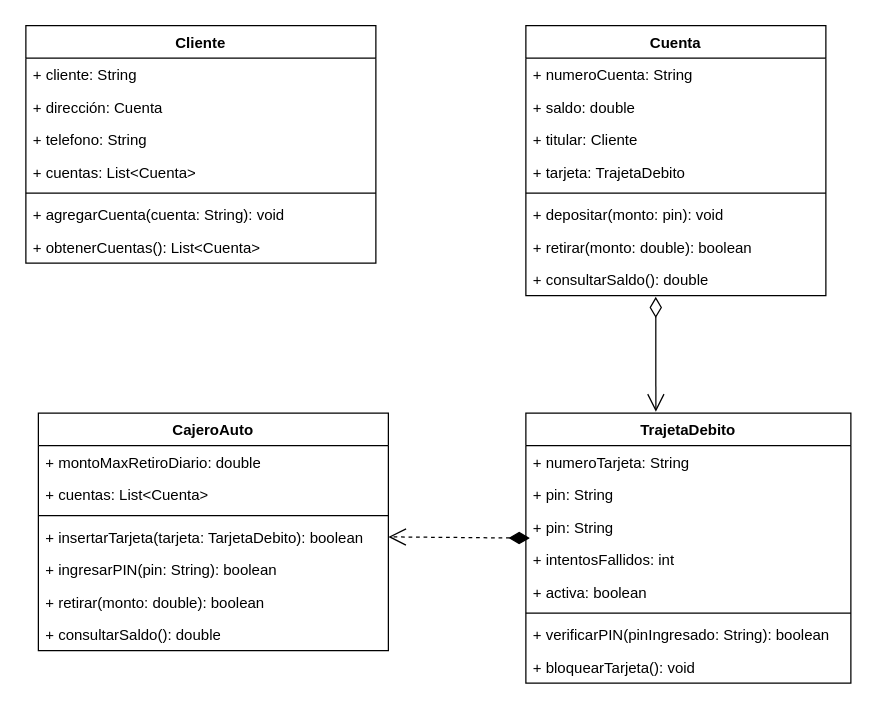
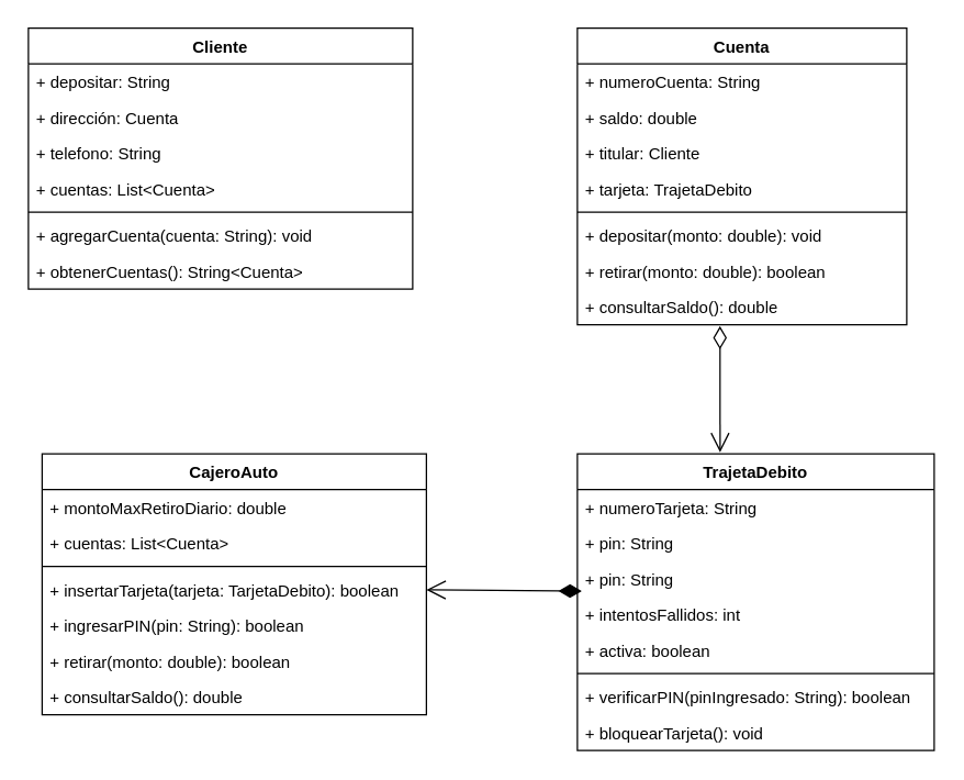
- <mxCell id="3" value="+ cliente: String" style="text;strokeColor=none;fillColor=none;align=left;verticalAlign=top;spacingLeft=4;spacingRight=4;overflow=hidden;rotatable=0;points=[[0,0.5],[1,0.5]];portConstraint=eastwest;whiteSpace=wrap;html=1;" vertex="1" parent="2"><mxGeometry y="26" width="280" height="26" as="geometry" /></mxCell>
+ <mxCell id="3" value="+ depositar: String" style="text;strokeColor=none;fillColor=none;align=left;verticalAlign=top;spacingLeft=4;spacingRight=4;overflow=hidden;rotatable=0;points=[[0,0.5],[1,0.5]];portConstraint=eastwest;whiteSpace=wrap;html=1;" vertex="1" parent="2"><mxGeometry y="26" width="280" height="26" as="geometry" /></mxCell>
- <mxCell id="16" value="&lt;span class=&quot;hljs-operator&quot;&gt;+&lt;/span&gt; depositar(monto: &lt;span class=&quot;hljs-keyword&quot;&gt;pin&lt;/span&gt;): void" style="text;strokeColor=none;fillColor=none;align=left;verticalAlign=top;spacingLeft=4;spacingRight=4;overflow=hidden;rotatable=0;points=[[0,0.5],[1,0.5]];portConstraint=eastwest;whiteSpace=wrap;html=1;" vertex="1" parent="10"><mxGeometry y="138" width="240" height="26" as="geometry" /></mxCell>
+ <mxCell id="16" value="&lt;span class=&quot;hljs-operator&quot;&gt;+&lt;/span&gt; depositar(monto: &lt;span class=&quot;hljs-keyword&quot;&gt;double&lt;/span&gt;): void" style="text;strokeColor=none;fillColor=none;align=left;verticalAlign=top;spacingLeft=4;spacingRight=4;overflow=hidden;rotatable=0;points=[[0,0.5],[1,0.5]];portConstraint=eastwest;whiteSpace=wrap;html=1;" vertex="1" parent="10"><mxGeometry y="138" width="240" height="26" as="geometry" /></mxCell>
- <mxCell id="9" value="&lt;span class=&quot;hljs-operator&quot;&gt;+&lt;/span&gt; obtenerCuentas(): List&lt;span class=&quot;hljs-operator&quot;&gt;&amp;lt;&lt;/span&gt;Cuenta&lt;span class=&quot;hljs-operator&quot;&gt;&amp;gt;&lt;/span&gt;" style="text;strokeColor=none;fillColor=none;align=left;verticalAlign=top;spacingLeft=4;spacingRight=4;overflow=hidden;rotatable=0;points=[[0,0.5],[1,0.5]];portConstraint=eastwest;whiteSpace=wrap;html=1;" vertex="1" parent="2"><mxGeometry y="164" width="280" height="26" as="geometry" /></mxCell>
+ <mxCell id="9" value="&lt;span class=&quot;hljs-operator&quot;&gt;+&lt;/span&gt; obtenerCuentas(): String&lt;span class=&quot;hljs-operator&quot;&gt;&amp;lt;&lt;/span&gt;Cuenta&lt;span class=&quot;hljs-operator&quot;&gt;&amp;gt;&lt;/span&gt;" style="text;strokeColor=none;fillColor=none;align=left;verticalAlign=top;spacingLeft=4;spacingRight=4;overflow=hidden;rotatable=0;points=[[0,0.5],[1,0.5]];portConstraint=eastwest;whiteSpace=wrap;html=1;" vertex="1" parent="2"><mxGeometry y="164" width="280" height="26" as="geometry" /></mxCell>
- <mxCell id="37" value="" style="endArrow=open;html=1;endSize=12;startArrow=diamondThin;startSize=14;startFill=1;align=left;verticalAlign=bottom;rounded=0;exitX=0.012;exitY=-0.154;exitDx=0;exitDy=0;exitPerimeter=0;entryX=1;entryY=0.5;entryDx=0;entryDy=0;dashed=1;" edge="1" parent="1" source="23" target="33"><mxGeometry x="-0.349" y="15" relative="1" as="geometry"><mxPoint x="360" y="450" as="sourcePoint" /><mxPoint x="520" y="450" as="targetPoint" /><mxPoint as="offset" /></mxGeometry></mxCell>
+ <mxCell id="37" value="" style="endArrow=open;html=1;endSize=12;startArrow=diamondThin;startSize=14;startFill=1;align=left;verticalAlign=bottom;rounded=0;exitX=0.012;exitY=-0.154;exitDx=0;exitDy=0;exitPerimeter=0;entryX=1;entryY=0.5;entryDx=0;entryDy=0;" edge="1" parent="1" source="23" target="33"><mxGeometry x="-0.349" y="15" relative="1" as="geometry"><mxPoint x="360" y="450" as="sourcePoint" /><mxPoint x="520" y="450" as="targetPoint" /><mxPoint as="offset" /></mxGeometry></mxCell>
